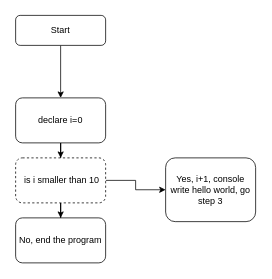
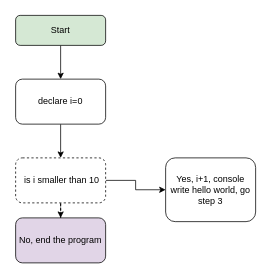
- <mxCell id="3" value="Start" style="rounded=1;whiteSpace=wrap;html=1;fontSize=12;glass=0;strokeWidth=1;shadow=0;" parent="1" vertex="1"><mxGeometry x="20" y="20" width="120" height="40" as="geometry" /></mxCell>
+ <mxCell id="3" value="Start" style="rounded=1;whiteSpace=wrap;html=1;fontSize=12;glass=0;strokeWidth=1;shadow=0;fillColor=#d5e8d4;" parent="1" vertex="1"><mxGeometry x="20" y="20" width="120" height="40" as="geometry" /></mxCell>
- <mxCell id="5" value="declare i=0" style="whiteSpace=wrap;html=1;rounded=1;glass=0;strokeWidth=1;shadow=0;" vertex="1" parent="1"><mxGeometry x="20" y="130" width="120" height="60" as="geometry" /></mxCell>
+ <mxCell id="5" value="declare i=0" style="whiteSpace=wrap;html=1;rounded=1;glass=0;strokeWidth=1;shadow=0;" vertex="1" parent="1"><mxGeometry x="20" y="105" width="120" height="60" as="geometry" /></mxCell>
- <mxCell id="7" value="" style="edgeStyle=orthogonalEdgeStyle;rounded=0;orthogonalLoop=1;jettySize=auto;html=1;" edge="1" parent="1" source="8" target="10"><mxGeometry relative="1" as="geometry" /></mxCell>
+ <mxCell id="7" value="" style="edgeStyle=orthogonalEdgeStyle;rounded=0;orthogonalLoop=1;jettySize=auto;html=1;dashed=1;" edge="1" parent="1" source="8" target="10"><mxGeometry relative="1" as="geometry" /></mxCell>
- <mxCell id="10" value="No, end the program" style="whiteSpace=wrap;html=1;rounded=1;glass=0;strokeWidth=1;shadow=0;" vertex="1" parent="1"><mxGeometry x="20" y="290" width="120" height="60" as="geometry" /></mxCell>
+ <mxCell id="10" value="No, end the program" style="whiteSpace=wrap;html=1;rounded=1;glass=0;strokeWidth=1;shadow=0;fillColor=#e1d5e7;" vertex="1" parent="1"><mxGeometry x="20" y="290" width="120" height="60" as="geometry" /></mxCell>
